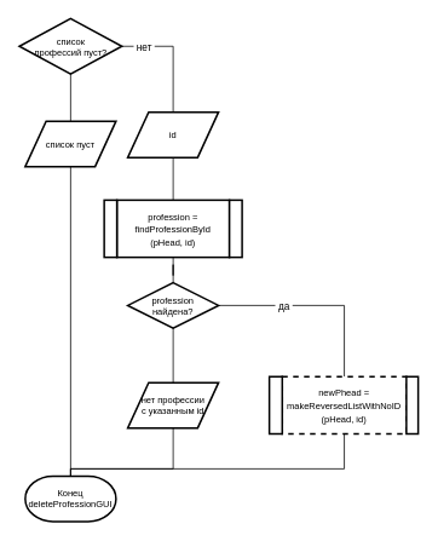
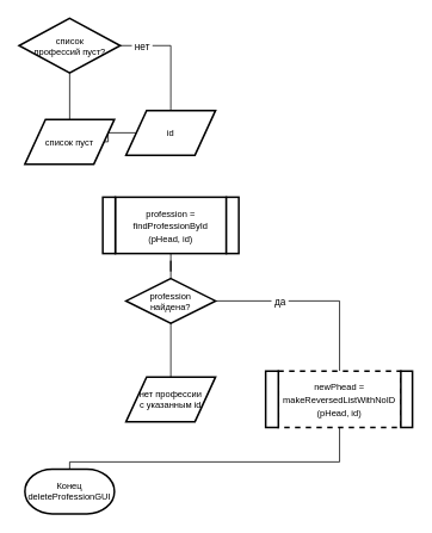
- <mxCell id="2" style="edgeStyle=orthogonalEdgeStyle;rounded=0;orthogonalLoop=1;jettySize=auto;html=1;entryX=0.5;entryY=0;entryDx=0;entryDy=0;endArrow=none;endFill=0;" edge="1" parent="1" source="3" target="6"><mxGeometry relative="1" as="geometry" /></mxCell>
+ <mxCell id="2" style="edgeStyle=orthogonalEdgeStyle;rounded=0;orthogonalLoop=1;jettySize=auto;html=1;endArrow=none;endFill=0;" edge="1" parent="1" source="3" target="23"><mxGeometry relative="1" as="geometry" /></mxCell>
- <mxCell id="26" style="edgeStyle=orthogonalEdgeStyle;rounded=0;orthogonalLoop=1;jettySize=auto;html=1;entryX=0.5;entryY=0;entryDx=0;entryDy=0;entryPerimeter=0;endArrow=none;endFill=0;" edge="1" parent="1" source="23" target="24"><mxGeometry relative="1" as="geometry" /></mxCell>
- <mxCell id="27" style="edgeStyle=orthogonalEdgeStyle;rounded=0;orthogonalLoop=1;jettySize=auto;html=1;entryX=0.5;entryY=0;entryDx=0;entryDy=0;entryPerimeter=0;endArrow=none;endFill=0;" edge="1" parent="1" source="13" target="24"><mxGeometry relative="1" as="geometry"><Array as="points"><mxPoint x="190" y="516" /><mxPoint x="77" y="516" /></Array></mxGeometry></mxCell>
